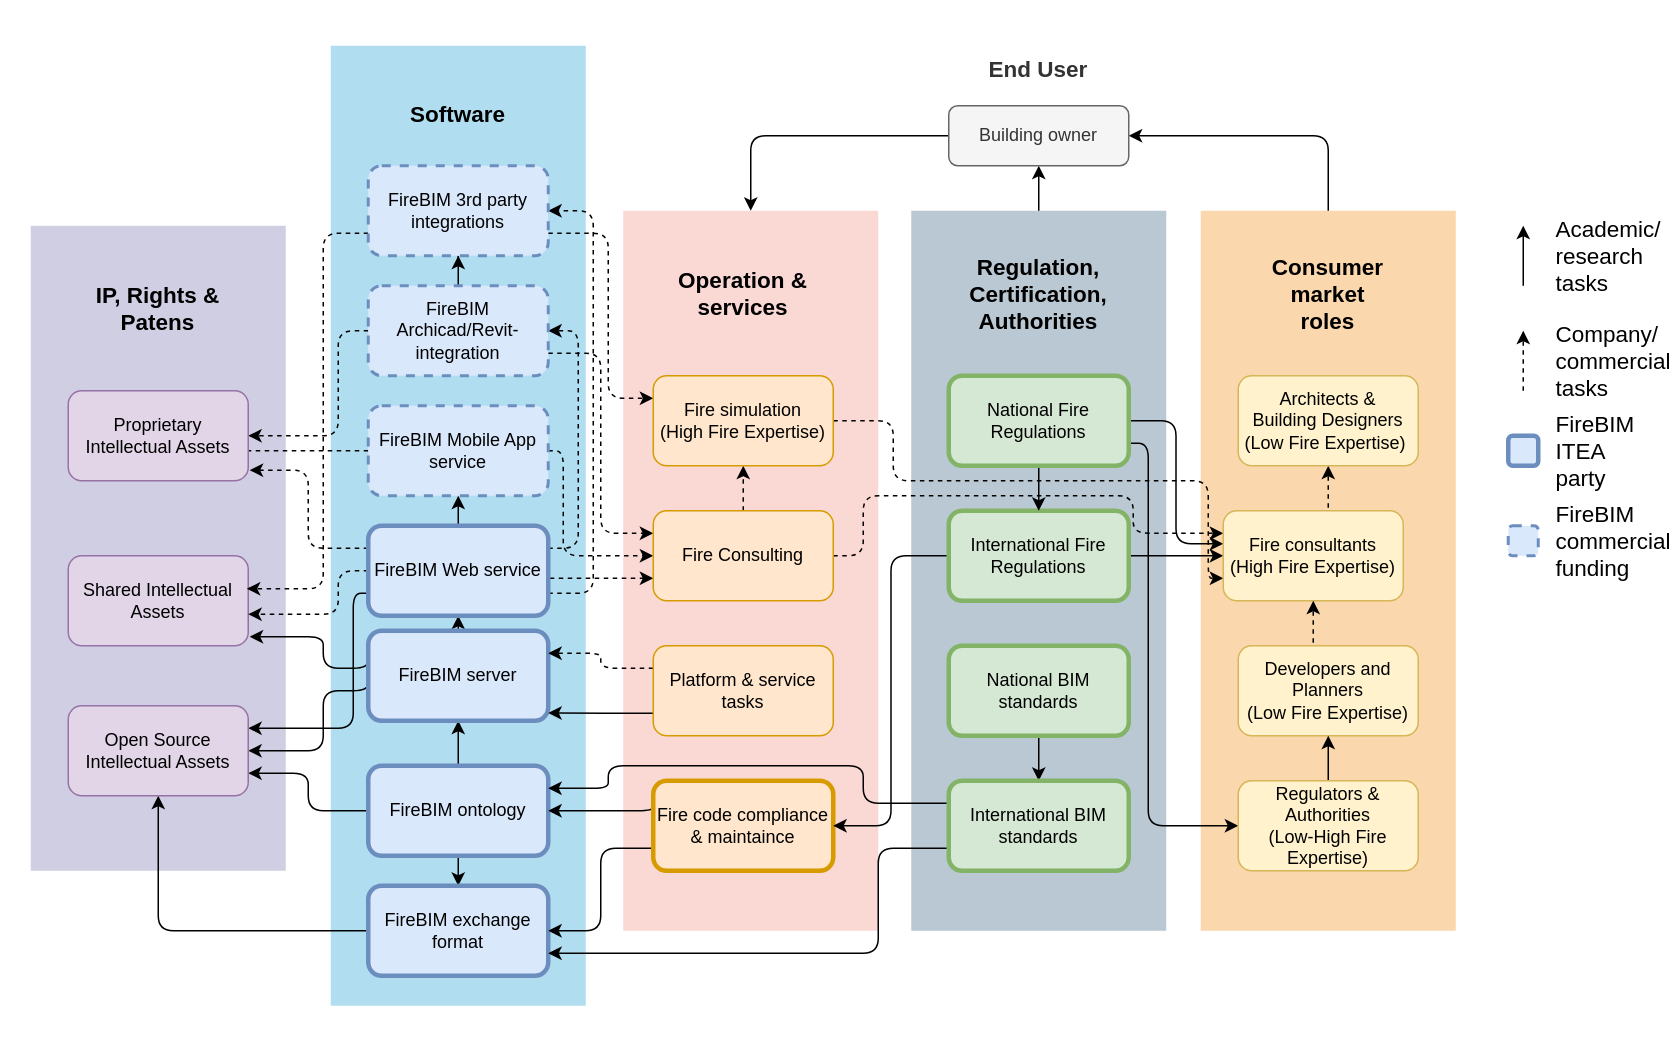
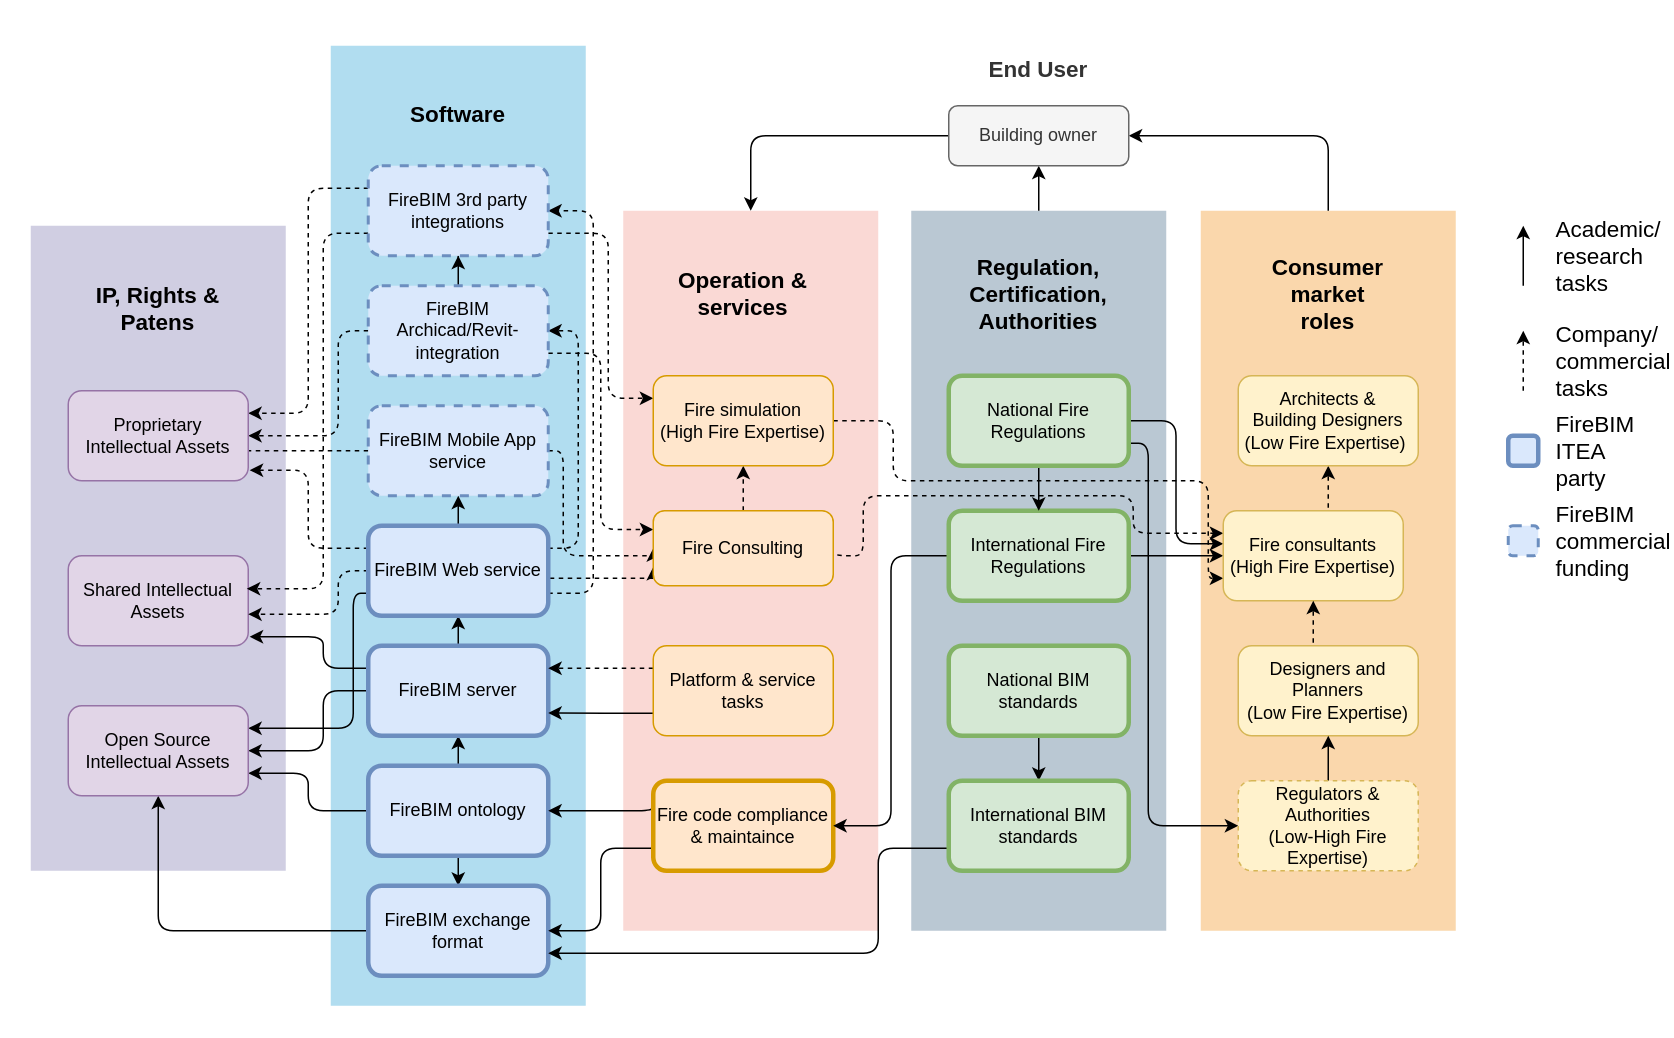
+ <mxCell id="33" style="edgeStyle=orthogonalEdgeStyle;rounded=1;orthogonalLoop=1;jettySize=auto;html=1;exitX=0;exitY=0.25;exitDx=0;exitDy=0;entryX=1;entryY=0.25;entryDx=0;entryDy=0;dashed=1;" parent="1" source="36" target="48" edge="1"><mxGeometry relative="1" as="geometry" /></mxCell>
- <mxCell id="40" value="Fire Consulting" style="rounded=1;whiteSpace=wrap;html=1;fillColor=#ffe6cc;strokeColor=#d79b00;" parent="1" vertex="1"><mxGeometry x="435" y="340" width="120" height="60" as="geometry" /></mxCell>
+ <mxCell id="40" value="Fire Consulting" style="rounded=1;whiteSpace=wrap;html=1;fillColor=#ffe6cc;strokeColor=#d79b00;" parent="1" vertex="1"><mxGeometry x="435" y="340" width="120" height="50" as="geometry" /></mxCell>
- <mxCell id="17" value="FireBIM server" style="rounded=1;whiteSpace=wrap;html=1;fillColor=#dae8fc;strokeColor=#6c8ebf;strokeWidth=3;" parent="1" vertex="1"><mxGeometry x="245" y="420" width="120" height="60" as="geometry" /></mxCell>
+ <mxCell id="17" value="FireBIM server" style="rounded=1;whiteSpace=wrap;html=1;fillColor=#dae8fc;strokeColor=#6c8ebf;strokeWidth=3;" parent="1" vertex="1"><mxGeometry x="245" y="430" width="120" height="60" as="geometry" /></mxCell>
- <mxCell id="72" value="Developers and Planners&lt;br&gt;(Low Fire Expertise)" style="rounded=1;whiteSpace=wrap;html=1;fillColor=#fff2cc;strokeColor=#d6b656;" parent="1" vertex="1"><mxGeometry x="825" y="430" width="120" height="60" as="geometry" /></mxCell>
+ <mxCell id="72" value="Designers and Planners&lt;br&gt;(Low Fire Expertise)" style="rounded=1;whiteSpace=wrap;html=1;fillColor=#fff2cc;strokeColor=#d6b656;" parent="1" vertex="1"><mxGeometry x="825" y="430" width="120" height="60" as="geometry" /></mxCell>
- <mxCell id="61" style="edgeStyle=orthogonalEdgeStyle;rounded=1;orthogonalLoop=1;jettySize=auto;html=1;exitX=0;exitY=0.25;exitDx=0;exitDy=0;entryX=1;entryY=0.25;entryDx=0;entryDy=0;" parent="1" source="62" target="11" edge="1"><mxGeometry relative="1" as="geometry"><Array as="points"><mxPoint x="575" y="535" /><mxPoint x="575" y="510" /><mxPoint x="405" y="510" /><mxPoint x="405" y="525" /></Array></mxGeometry></mxCell>
- <mxCell id="74" value="Regulators &amp;amp; Authorities&lt;br&gt;(Low-High Fire Expertise)" style="rounded=1;whiteSpace=wrap;html=1;fillColor=#fff2cc;strokeColor=#d6b656;" parent="1" vertex="1"><mxGeometry x="825" y="520" width="120" height="60" as="geometry" /></mxCell>
+ <mxCell id="74" value="Regulators &amp;amp; Authorities&lt;br&gt;(Low-High Fire Expertise)" style="rounded=1;whiteSpace=wrap;html=1;fillColor=#fff2cc;strokeColor=#d6b656;dashed=1;" parent="1" vertex="1"><mxGeometry x="825" y="520" width="120" height="60" as="geometry" /></mxCell>
